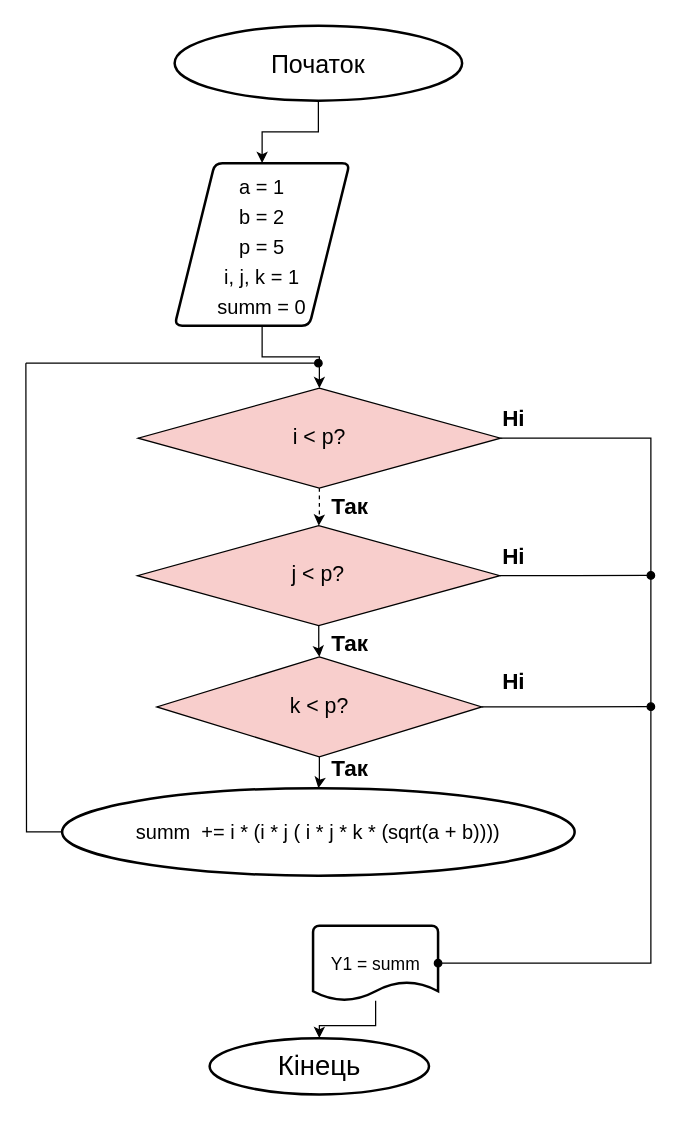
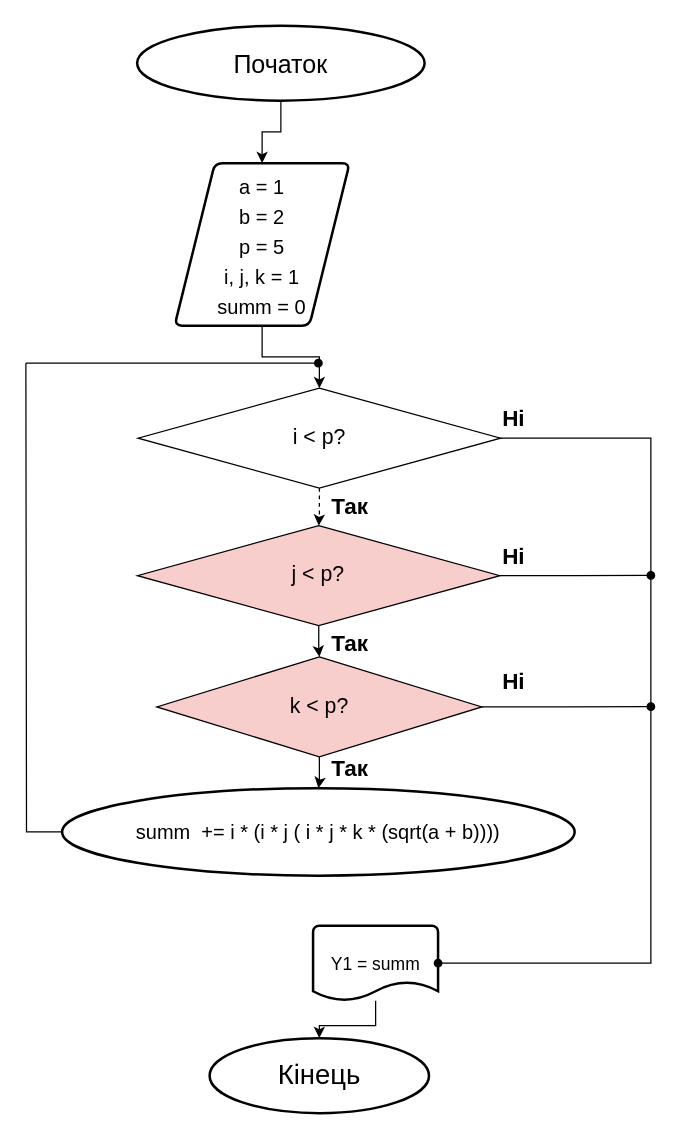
- <mxCell id="3" value="&lt;font style=&quot;font-size: 20px&quot;&gt;Початок&lt;/font&gt;" style="strokeWidth=2;html=1;shape=mxgraph.flowchart.start_1;whiteSpace=wrap;" parent="1" vertex="1"><mxGeometry x="139" y="20" width="230" height="60" as="geometry" /></mxCell>
+ <mxCell id="3" value="&lt;font style=&quot;font-size: 20px&quot;&gt;Початок&lt;/font&gt;" style="strokeWidth=2;html=1;shape=mxgraph.flowchart.start_1;whiteSpace=wrap;" parent="1" vertex="1"><mxGeometry x="109" y="20" width="230" height="60" as="geometry" /></mxCell>
- <mxCell id="13" value="&lt;span style=&quot;font-size: 17px&quot;&gt;i &amp;lt; p?&lt;br&gt;&lt;/span&gt;" style="rhombus;whiteSpace=wrap;html=1;fillColor=#f8cecc;" vertex="1" parent="1"><mxGeometry x="109.75" y="310" width="290" height="80" as="geometry" /></mxCell>
+ <mxCell id="13" value="&lt;span style=&quot;font-size: 17px&quot;&gt;i &amp;lt; p?&lt;br&gt;&lt;/span&gt;" style="rhombus;whiteSpace=wrap;html=1;" vertex="1" parent="1"><mxGeometry x="109.75" y="310" width="290" height="80" as="geometry" /></mxCell>
- <mxCell id="10" value="Кінець" style="strokeWidth=2;html=1;shape=mxgraph.flowchart.start_1;whiteSpace=wrap;fontSize=22;" parent="1" vertex="1"><mxGeometry x="167" y="830" width="175.5" height="45" as="geometry" /></mxCell>
+ <mxCell id="10" value="Кінець" style="strokeWidth=2;html=1;shape=mxgraph.flowchart.start_1;whiteSpace=wrap;fontSize=22;" parent="1" vertex="1"><mxGeometry x="167" y="830" width="175.5" height="60" as="geometry" /></mxCell>
